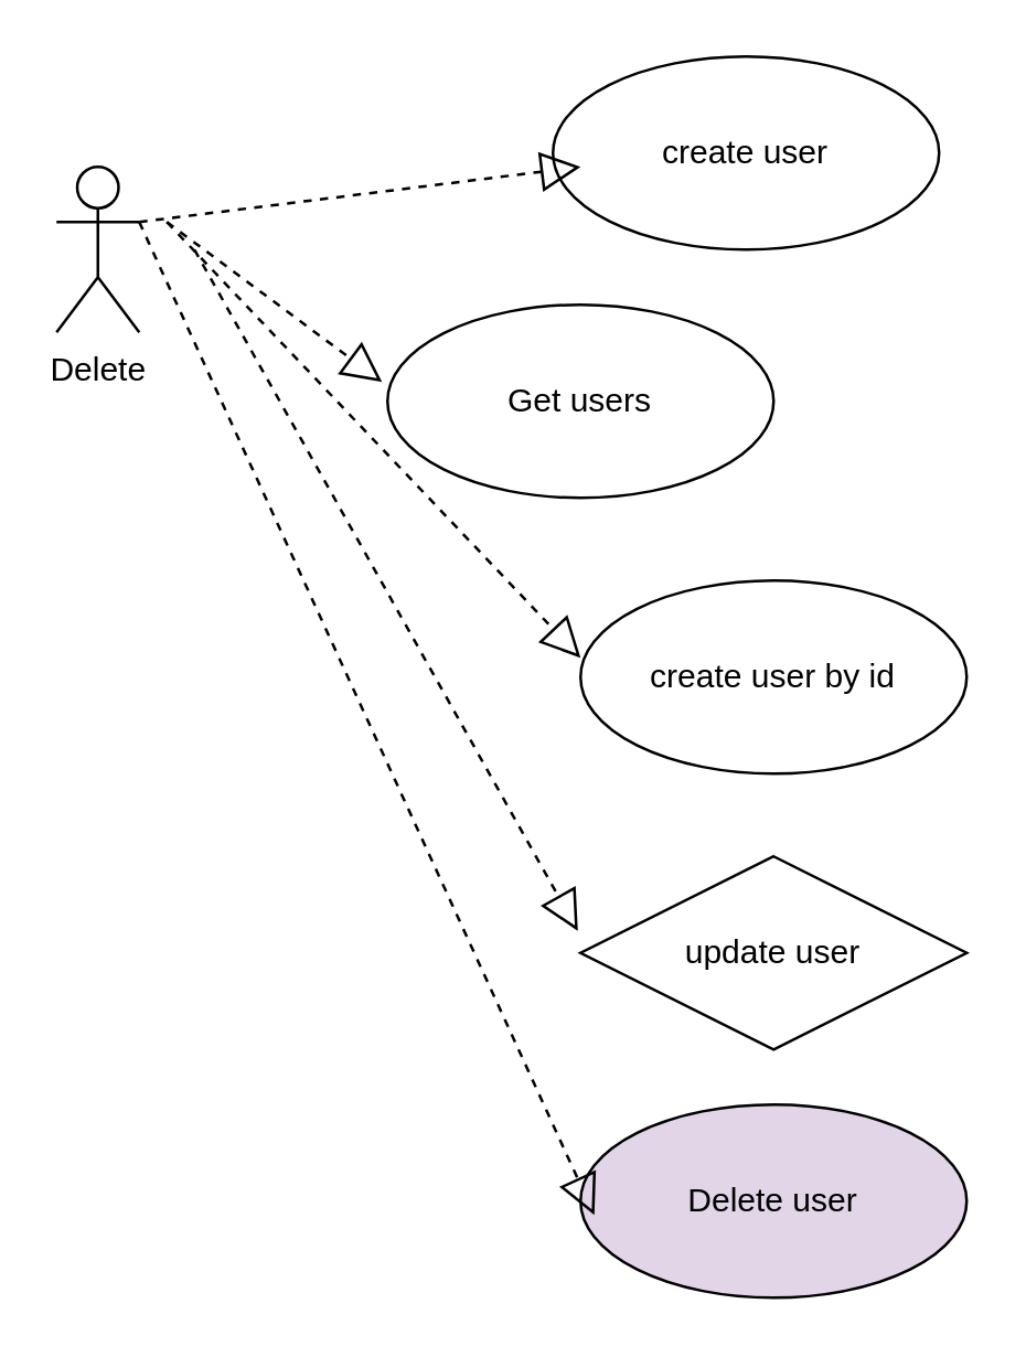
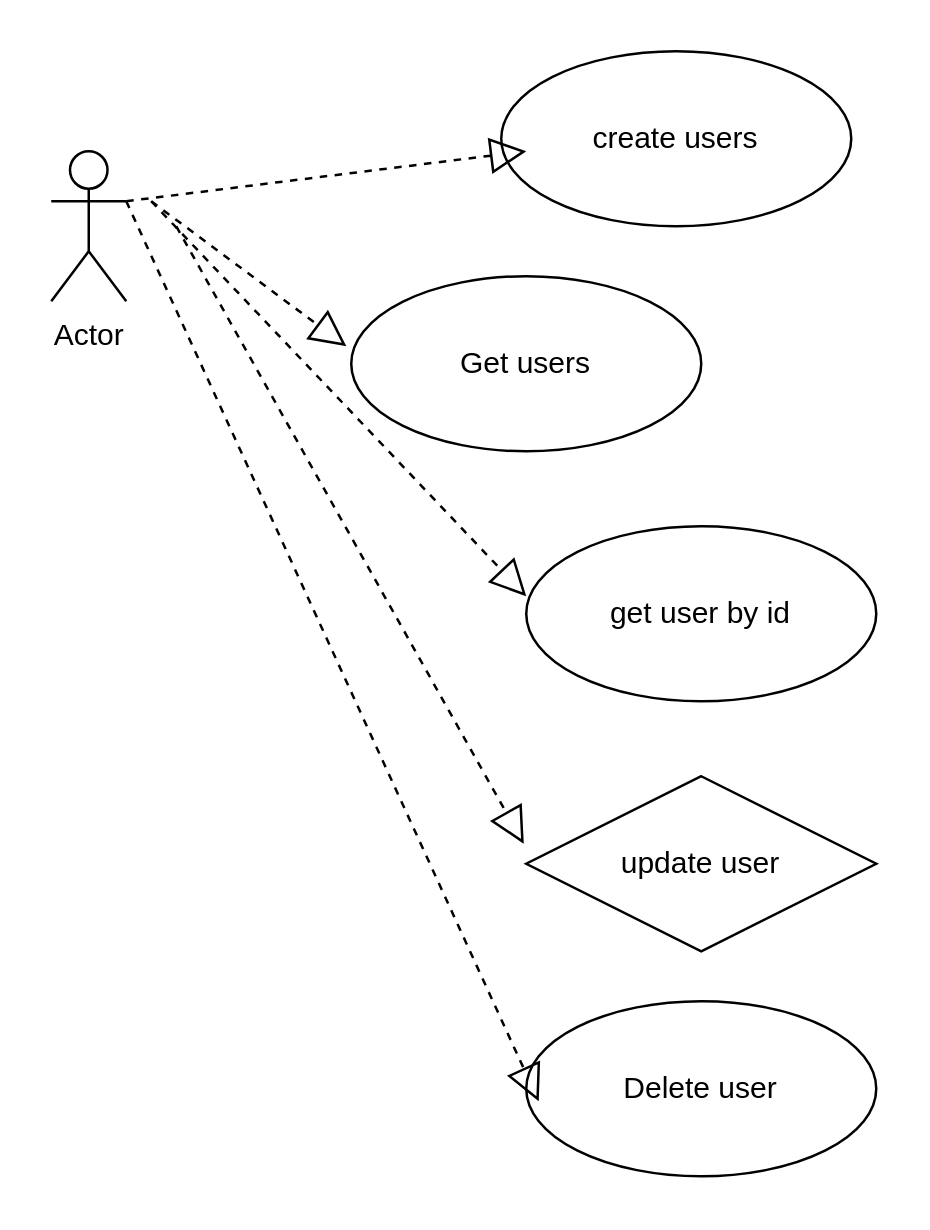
- <mxCell id="3" value="create user" style="ellipse;whiteSpace=wrap;html=1;" parent="1" vertex="1"><mxGeometry x="200" y="20" width="140" height="70" as="geometry" /></mxCell>
+ <mxCell id="3" value="create users" style="ellipse;whiteSpace=wrap;html=1;" parent="1" vertex="1"><mxGeometry x="200" y="20" width="140" height="70" as="geometry" /></mxCell>
- <mxCell id="2" value="Delete" style="shape=umlActor;verticalLabelPosition=bottom;verticalAlign=top;html=1;" parent="1" vertex="1"><mxGeometry x="20" y="60" width="30" height="60" as="geometry" /></mxCell>
+ <mxCell id="2" value="Actor" style="shape=umlActor;verticalLabelPosition=bottom;verticalAlign=top;html=1;" parent="1" vertex="1"><mxGeometry x="20" y="60" width="30" height="60" as="geometry" /></mxCell>
- <mxCell id="6" value="create user by id" style="ellipse;whiteSpace=wrap;html=1;" parent="1" vertex="1"><mxGeometry x="210" y="210" width="140" height="70" as="geometry" /></mxCell>
+ <mxCell id="6" value="get user by id" style="ellipse;whiteSpace=wrap;html=1;" parent="1" vertex="1"><mxGeometry x="210" y="210" width="140" height="70" as="geometry" /></mxCell>
- <mxCell id="8" value="Delete user" style="ellipse;whiteSpace=wrap;html=1;fillColor=#e1d5e7;" parent="1" vertex="1"><mxGeometry x="210" y="400" width="140" height="70" as="geometry" /></mxCell>
+ <mxCell id="8" value="Delete user" style="ellipse;whiteSpace=wrap;html=1;" parent="1" vertex="1"><mxGeometry x="210" y="400" width="140" height="70" as="geometry" /></mxCell>
